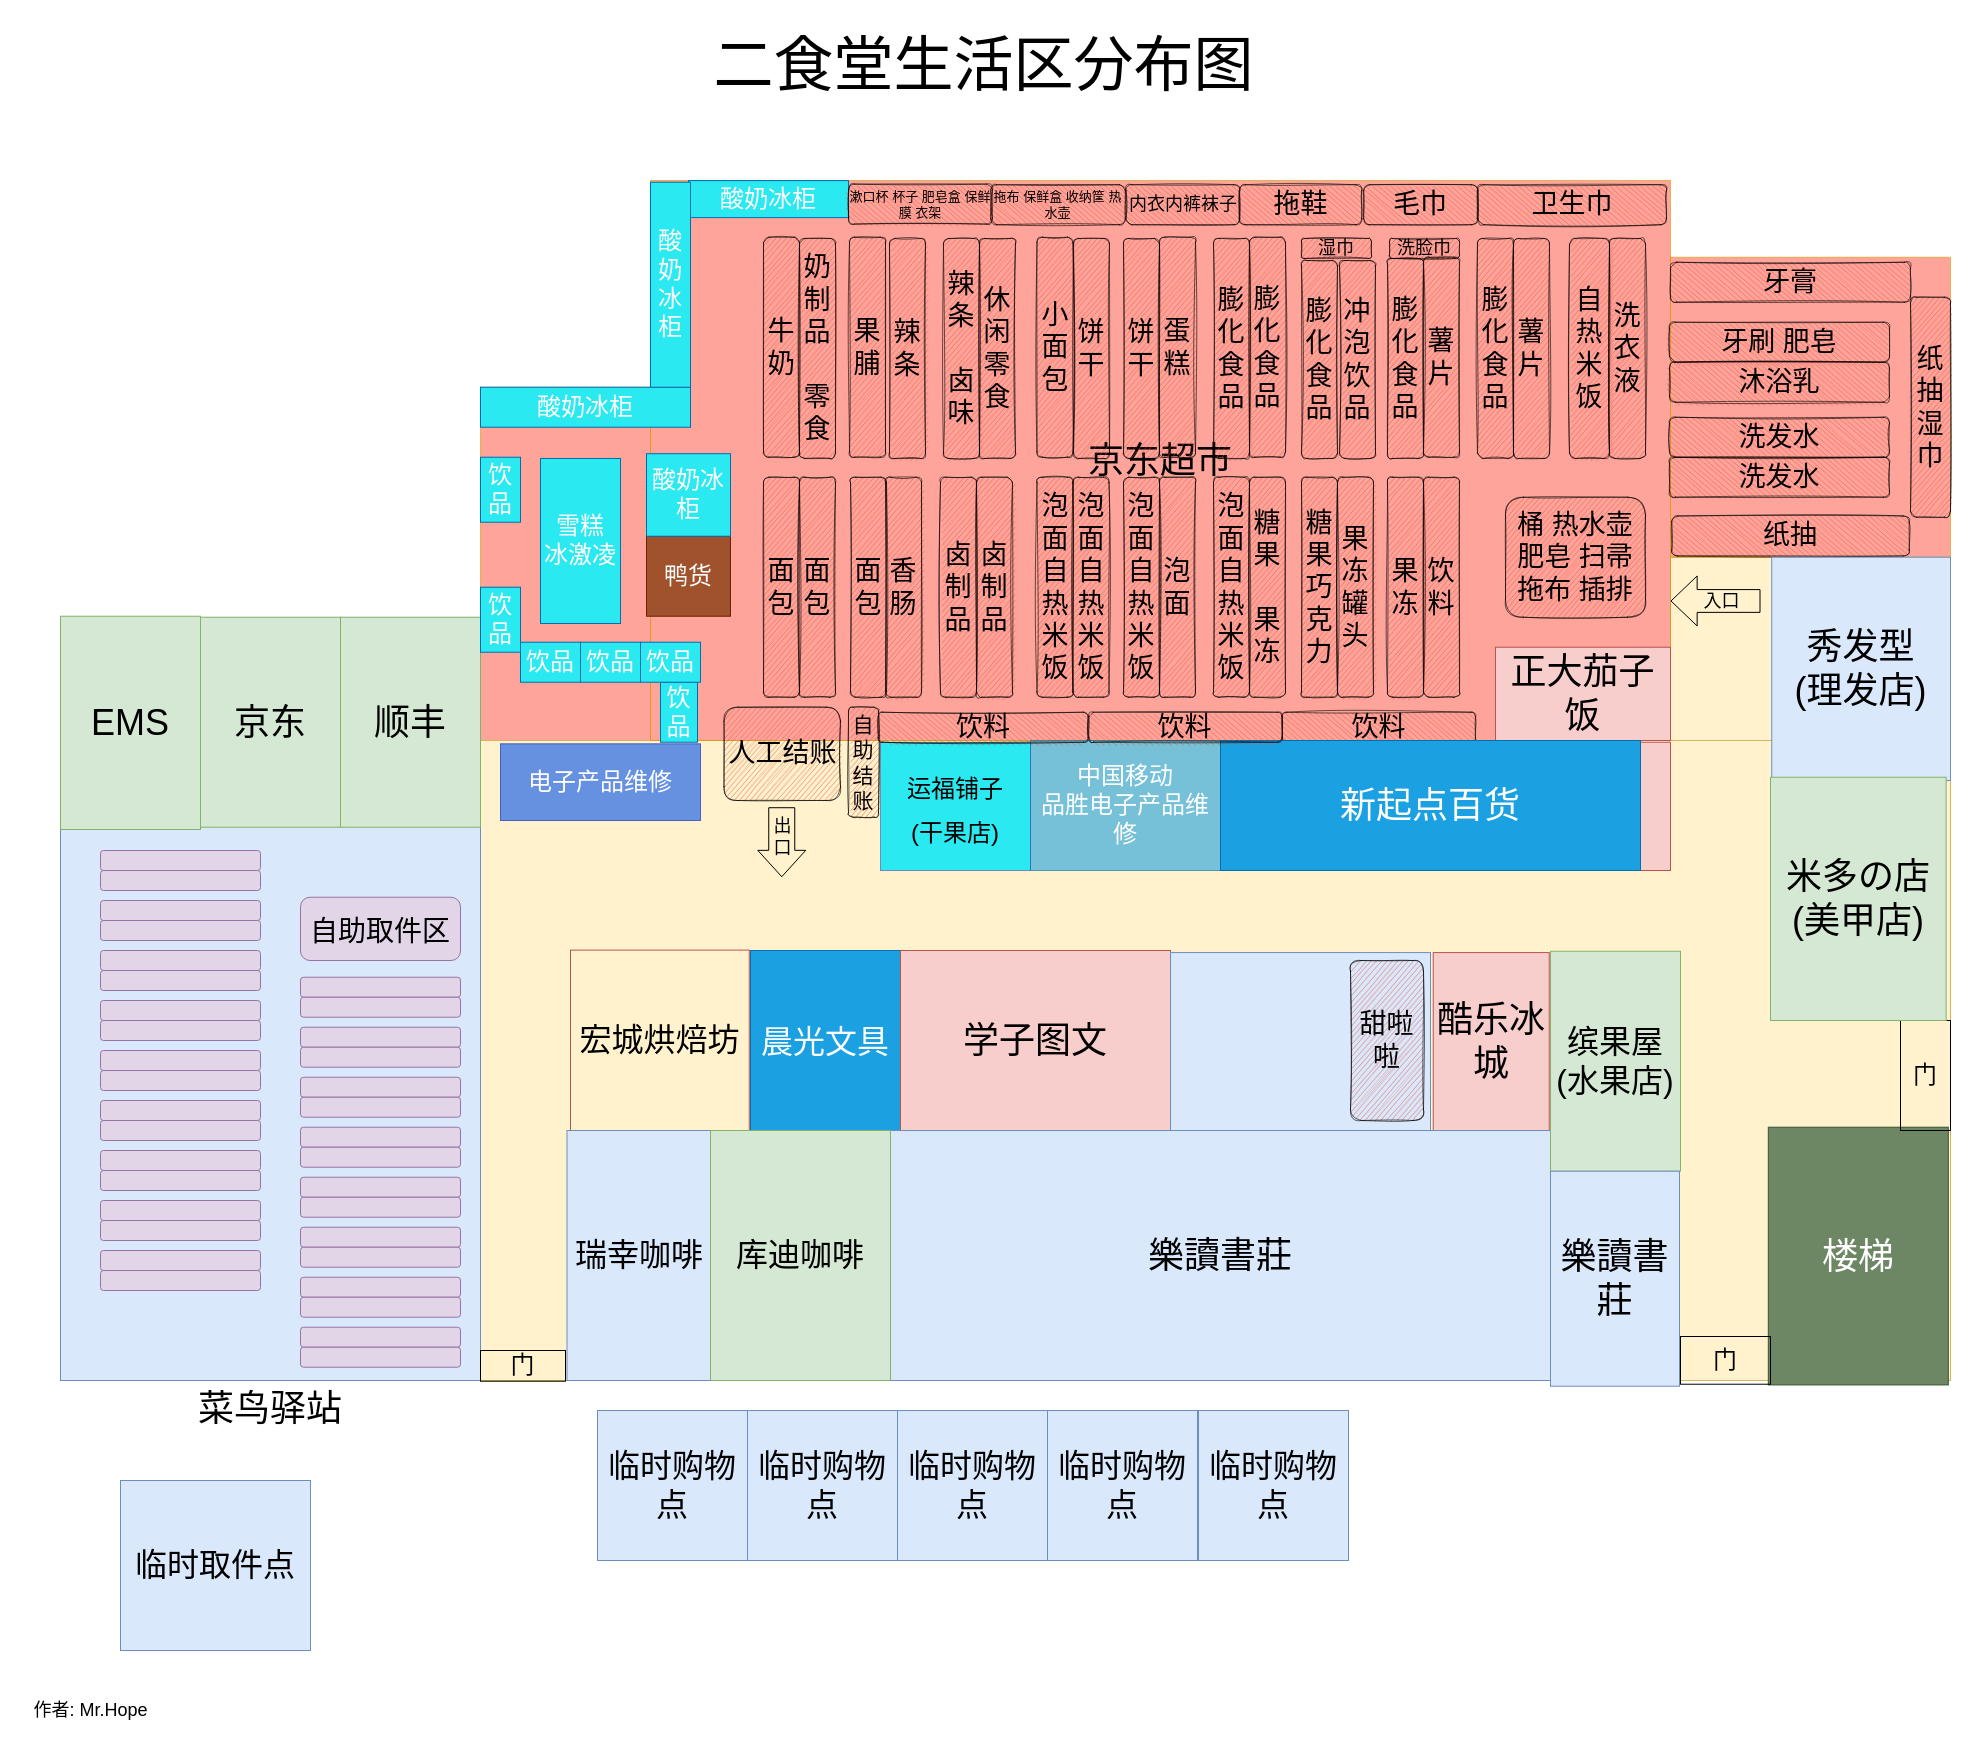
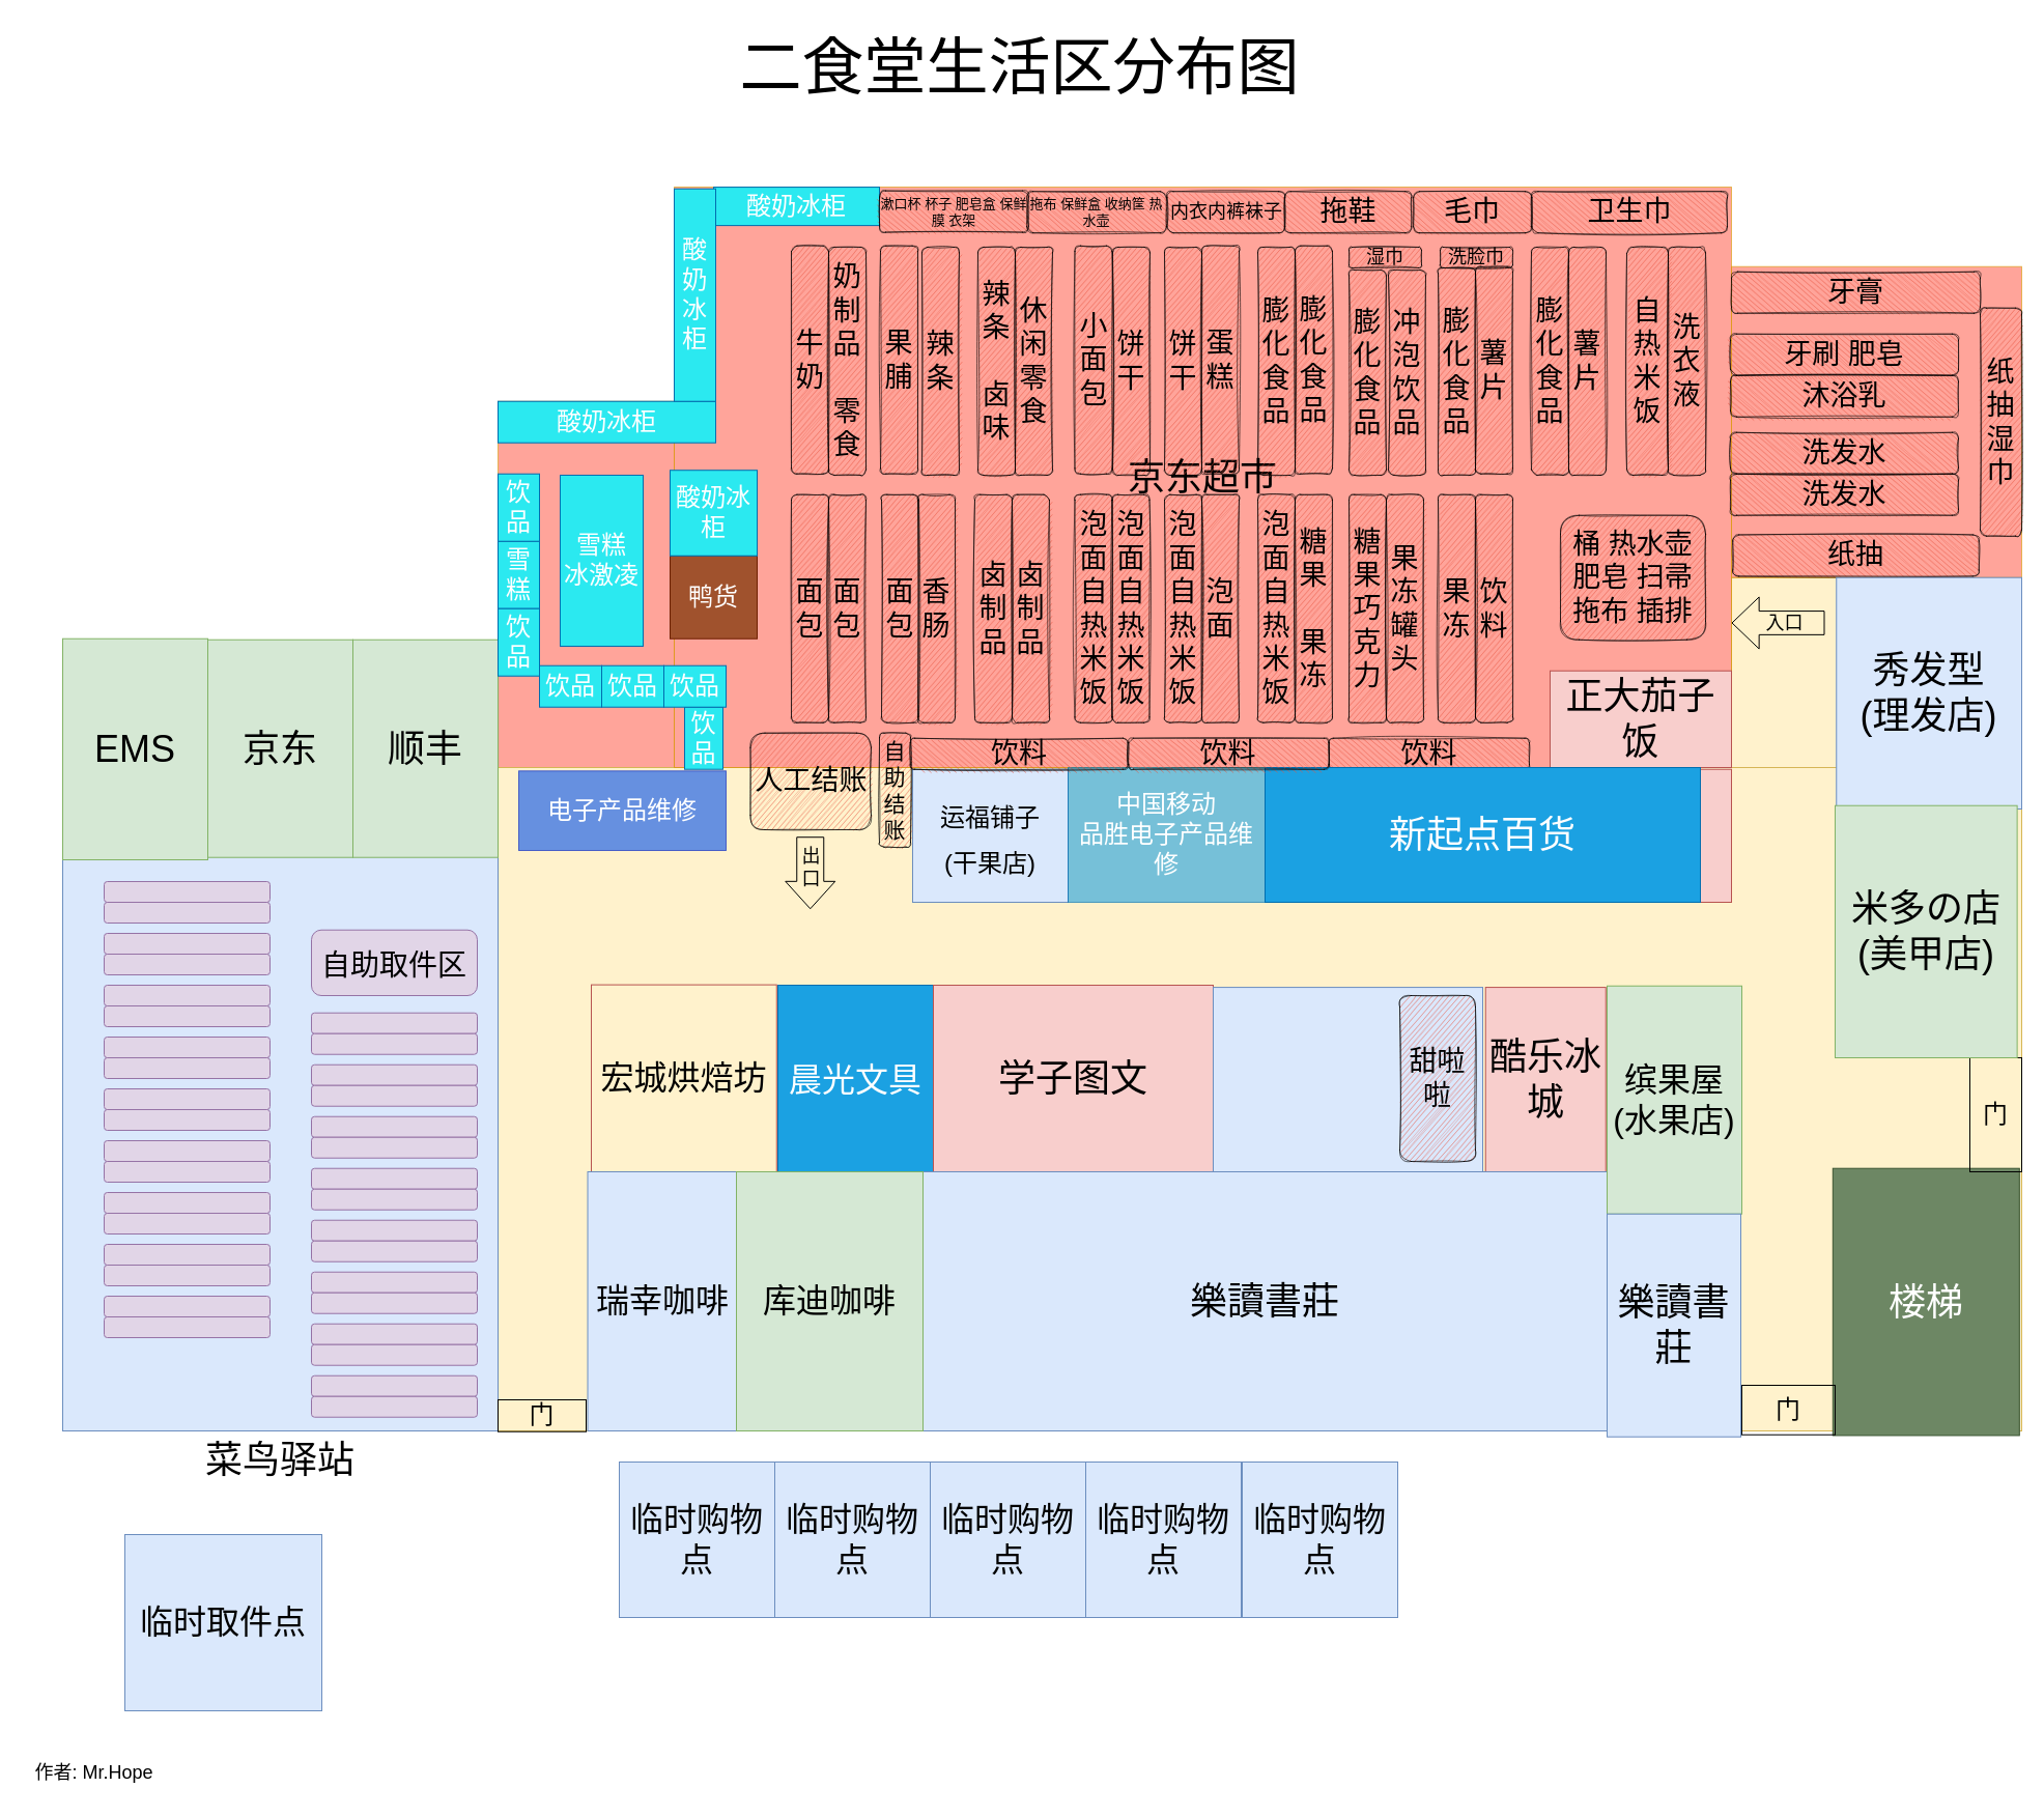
+ <mxCell id="109" value="雪糕" style="rounded=0;whiteSpace=wrap;html=1;shadow=0;glass=0;sketch=0;fillStyle=auto;fontSize=24;fontColor=#ffffff;fillColor=#2BE9F0;strokeColor=#006EAF;" parent="1" vertex="1"><mxGeometry x="480" y="521.72" width="40" height="65" as="geometry" /></mxCell>
- <mxCell id="68" value="&lt;font style=&quot;font-size: 24px;&quot;&gt;运福铺子&lt;br&gt;(干果店)&lt;/font&gt;" style="rounded=0;whiteSpace=wrap;html=1;labelBackgroundColor=none;fontSize=36;fillColor=#2be9f0;strokeColor=#6c8ebf;" parent="1" vertex="1"><mxGeometry x="880" y="741.72" width="150" height="128.28" as="geometry" /></mxCell>
+ <mxCell id="68" value="&lt;font style=&quot;font-size: 24px;&quot;&gt;运福铺子&lt;br&gt;(干果店)&lt;/font&gt;" style="rounded=0;whiteSpace=wrap;html=1;labelBackgroundColor=none;fontSize=36;fillColor=#dae8fc;strokeColor=#6c8ebf;" parent="1" vertex="1"><mxGeometry x="880" y="741.72" width="150" height="128.28" as="geometry" /></mxCell>
